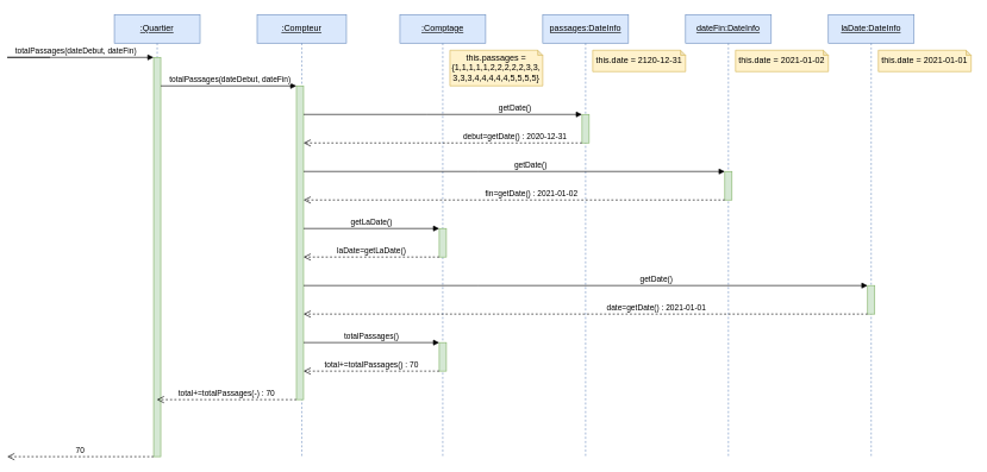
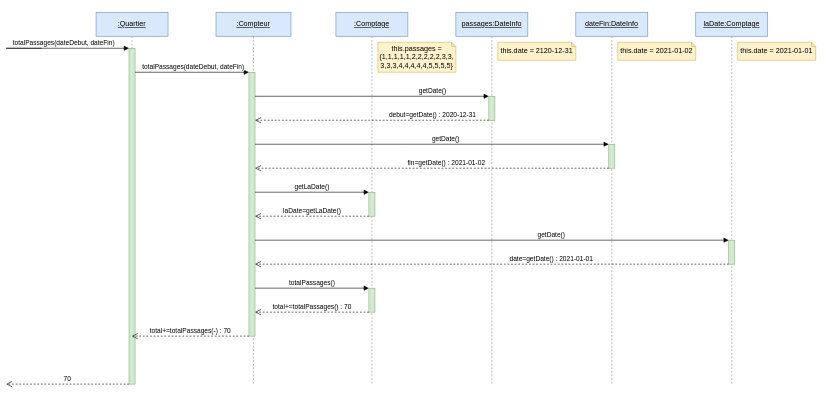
- <mxCell id="15" value="&lt;u&gt;laDate:DateInfo&lt;/u&gt;" style="shape=umlLifeline;perimeter=lifelinePerimeter;whiteSpace=wrap;html=1;container=1;dropTarget=0;collapsible=0;recursiveResize=0;outlineConnect=0;portConstraint=eastwest;newEdgeStyle={&quot;edgeStyle&quot;:&quot;elbowEdgeStyle&quot;,&quot;elbow&quot;:&quot;vertical&quot;,&quot;curved&quot;:0,&quot;rounded&quot;:0};fillColor=#dae8fc;strokeColor=#6c8ebf;" vertex="1" parent="1"><mxGeometry x="1020" y="20" width="120" height="620" as="geometry" /></mxCell>
+ <mxCell id="15" value="&lt;u&gt;laDate:Comptage&lt;/u&gt;" style="shape=umlLifeline;perimeter=lifelinePerimeter;whiteSpace=wrap;html=1;container=1;dropTarget=0;collapsible=0;recursiveResize=0;outlineConnect=0;portConstraint=eastwest;newEdgeStyle={&quot;edgeStyle&quot;:&quot;elbowEdgeStyle&quot;,&quot;elbow&quot;:&quot;vertical&quot;,&quot;curved&quot;:0,&quot;rounded&quot;:0};fillColor=#dae8fc;strokeColor=#6c8ebf;" vertex="1" parent="1"><mxGeometry x="1020" y="20" width="120" height="620" as="geometry" /></mxCell>
